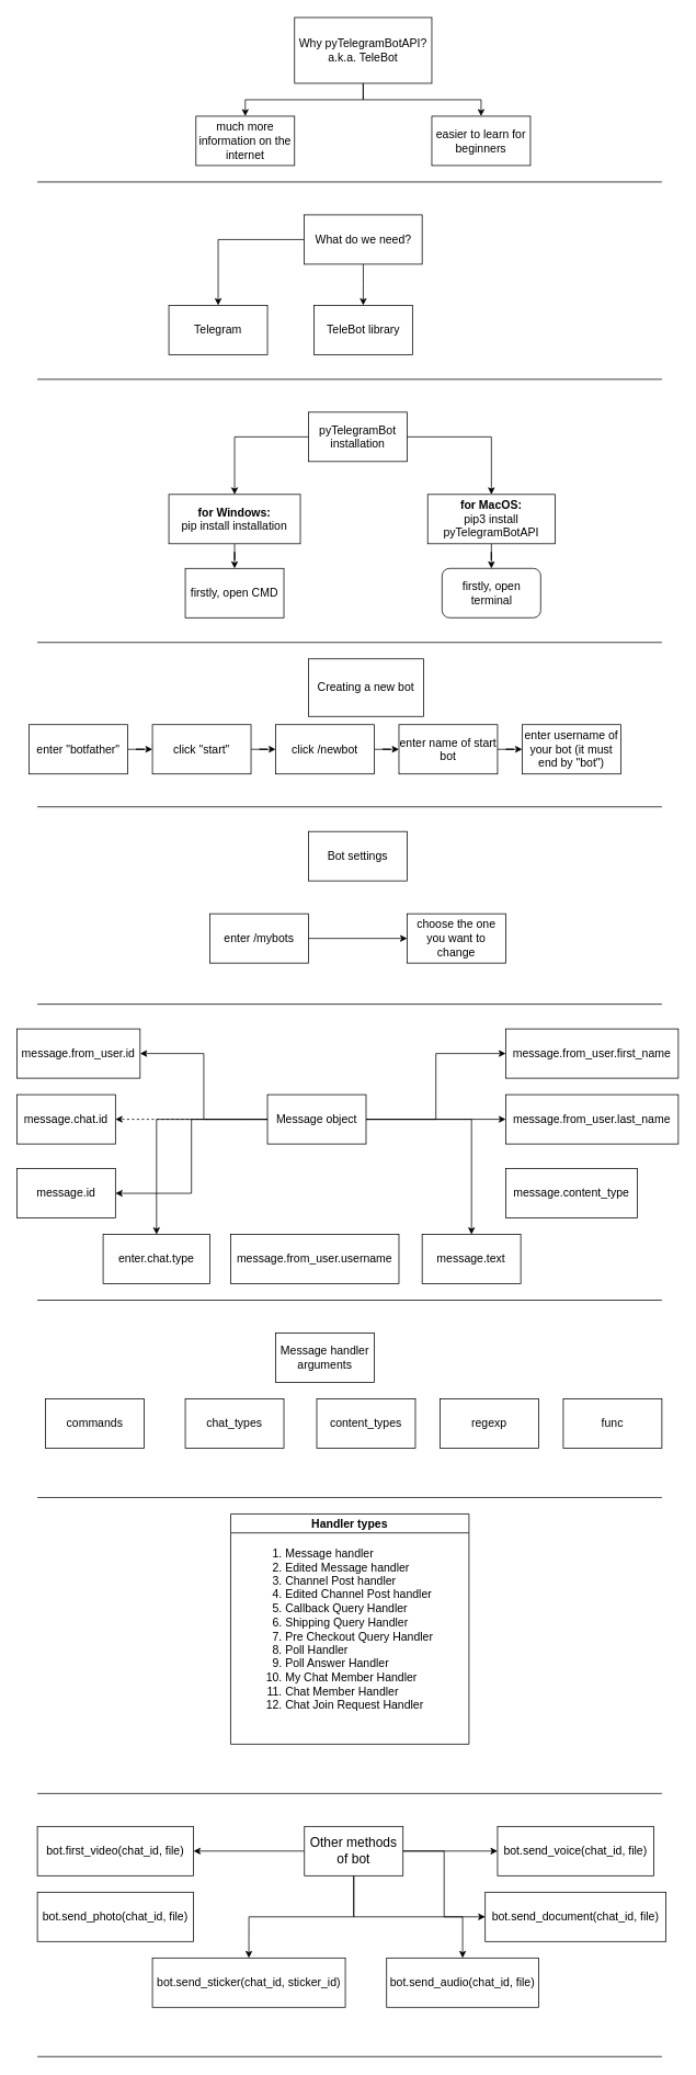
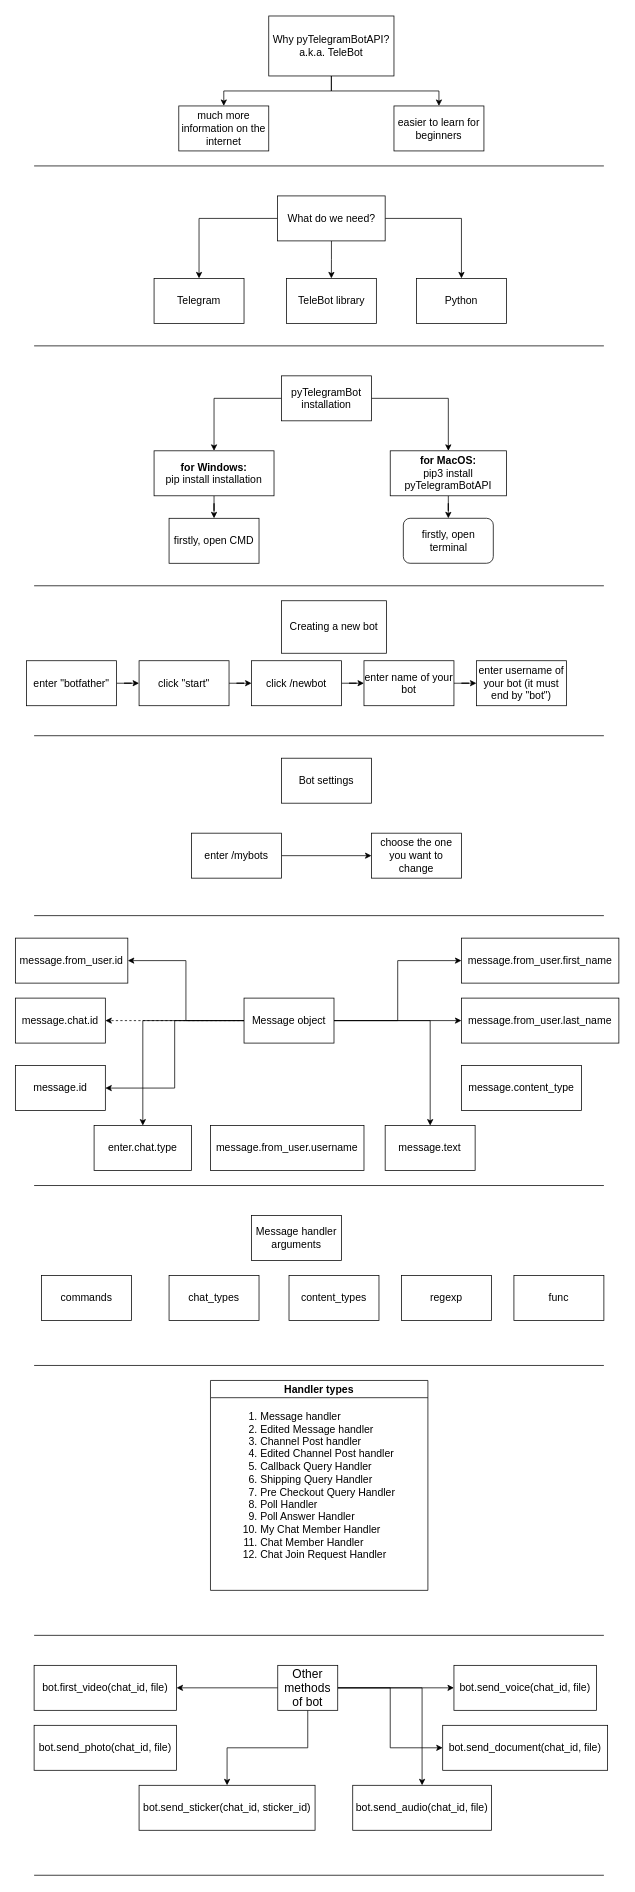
+ <mxCell id="10" style="edgeStyle=orthogonalEdgeStyle;rounded=0;orthogonalLoop=1;jettySize=auto;html=1;entryX=0.5;entryY=0;entryDx=0;entryDy=0;fontSize=14;" parent="1" source="11" target="14" edge="1"><mxGeometry relative="1" as="geometry" /></mxCell>
+ <mxCell id="14" value="Python" style="rounded=0;whiteSpace=wrap;html=1;fontSize=14;" parent="1" vertex="1"><mxGeometry x="555" y="370" width="120" height="60" as="geometry" /></mxCell>
- <mxCell id="34" value="enter name of start bot" style="rounded=0;whiteSpace=wrap;html=1;fontSize=14;" parent="1" vertex="1"><mxGeometry x="485" y="880" width="120" height="60" as="geometry" /></mxCell>
+ <mxCell id="34" value="enter name of your bot" style="rounded=0;whiteSpace=wrap;html=1;fontSize=14;" parent="1" vertex="1"><mxGeometry x="485" y="880" width="120" height="60" as="geometry" /></mxCell>
- <mxCell id="75" value="&lt;font size=&quot;3&quot;&gt;Other methods of bot&lt;/font&gt;" style="rounded=0;whiteSpace=wrap;html=1;" vertex="1" parent="1"><mxGeometry x="370" y="2220" width="120" height="60" as="geometry" /></mxCell>
+ <mxCell id="75" value="&lt;font size=&quot;3&quot;&gt;Other methods of bot&lt;/font&gt;" style="rounded=0;whiteSpace=wrap;html=1;" vertex="1" parent="1"><mxGeometry x="370" y="2220" width="80" height="60" as="geometry" /></mxCell>
